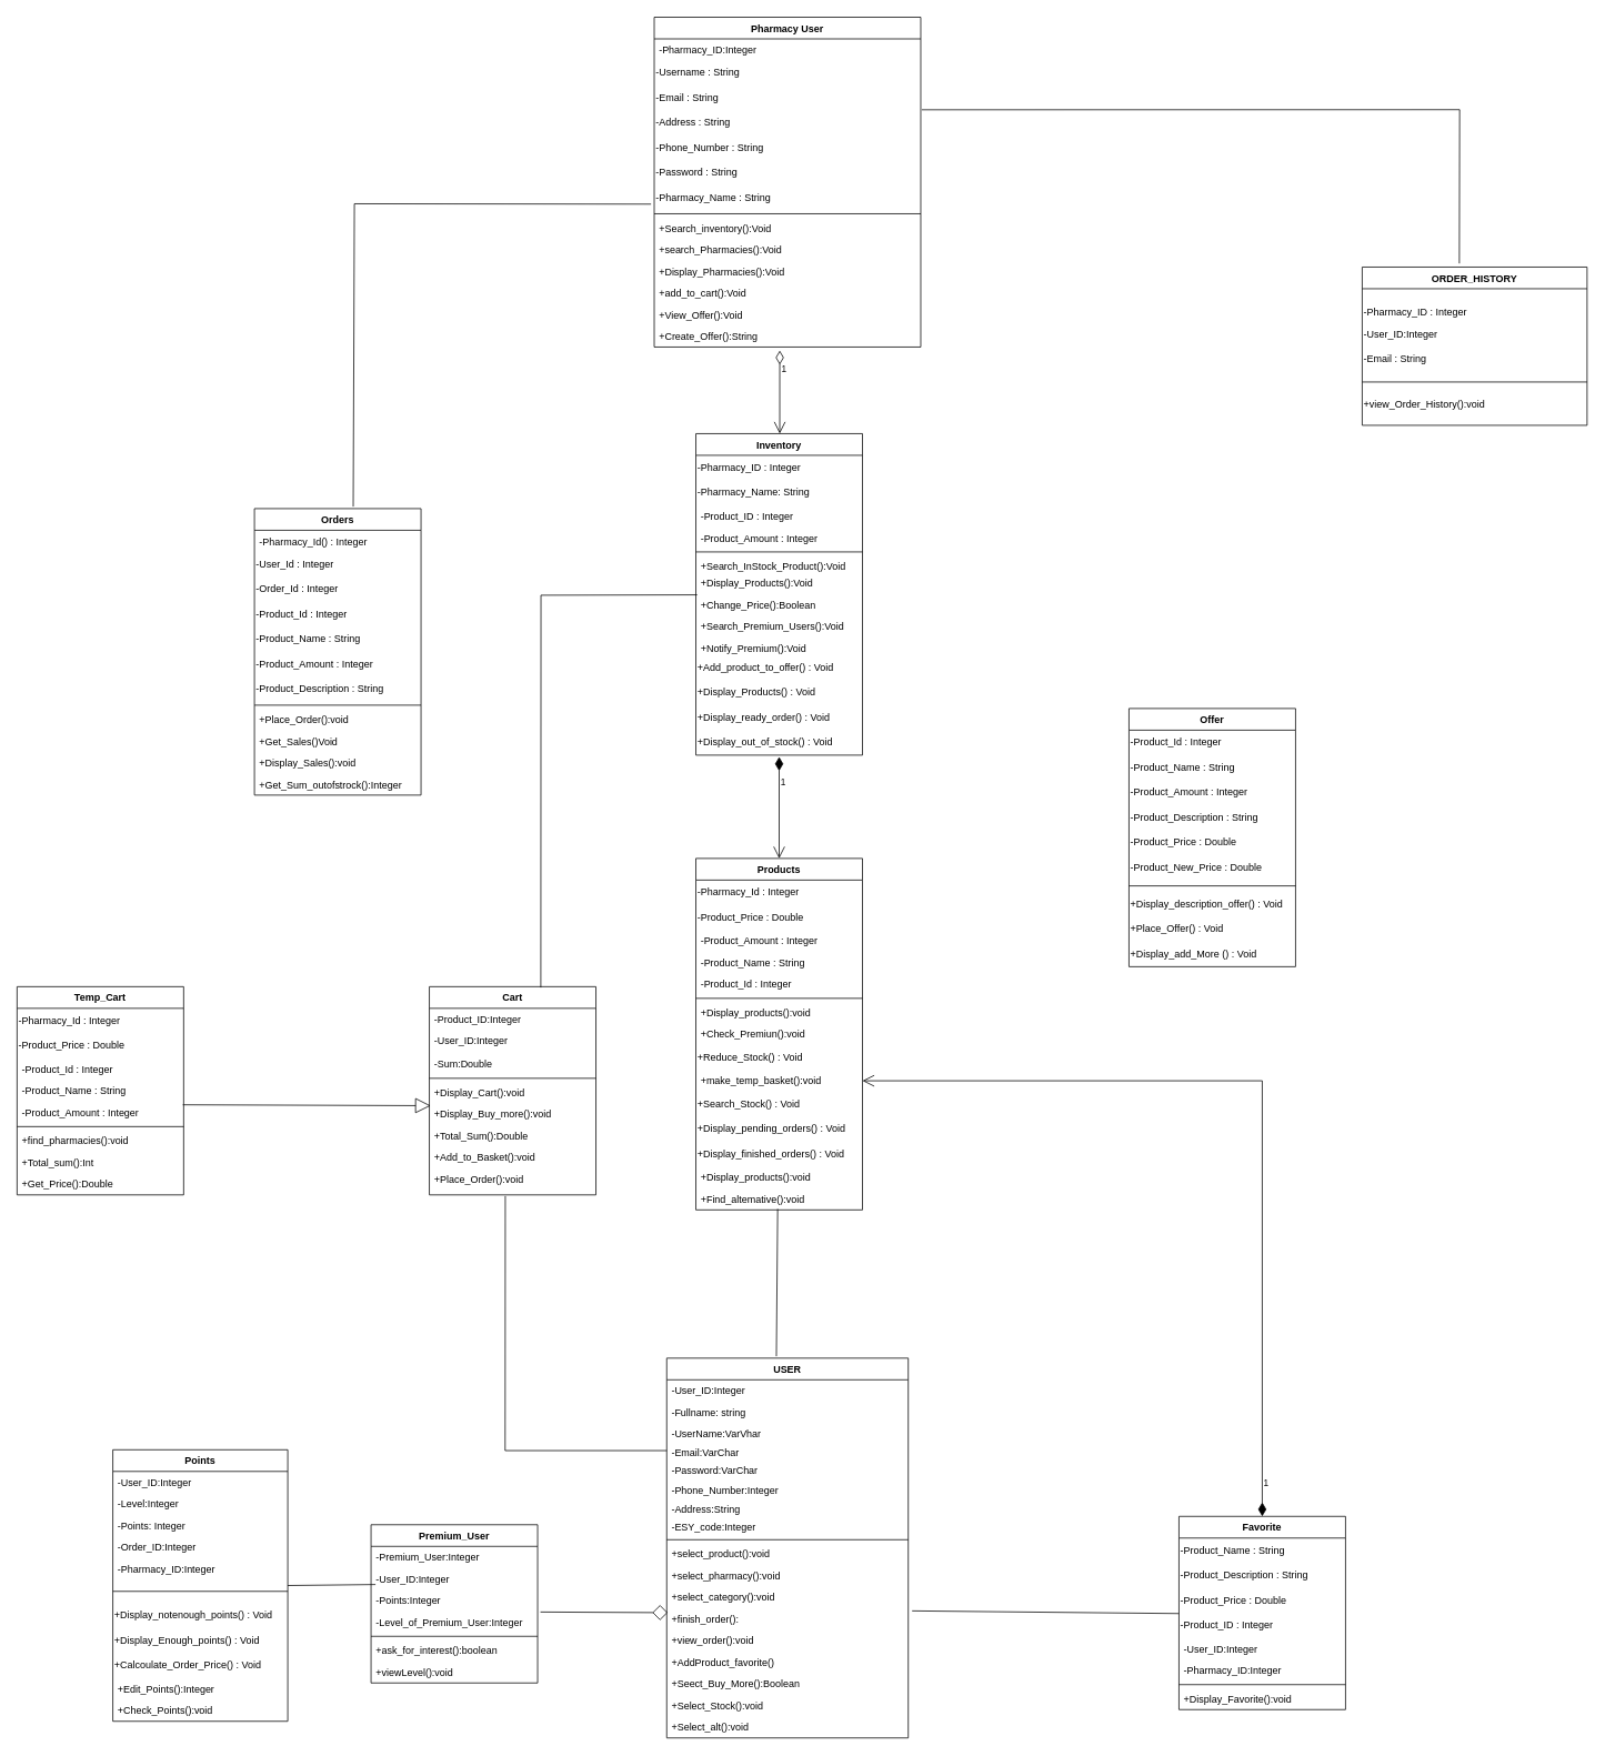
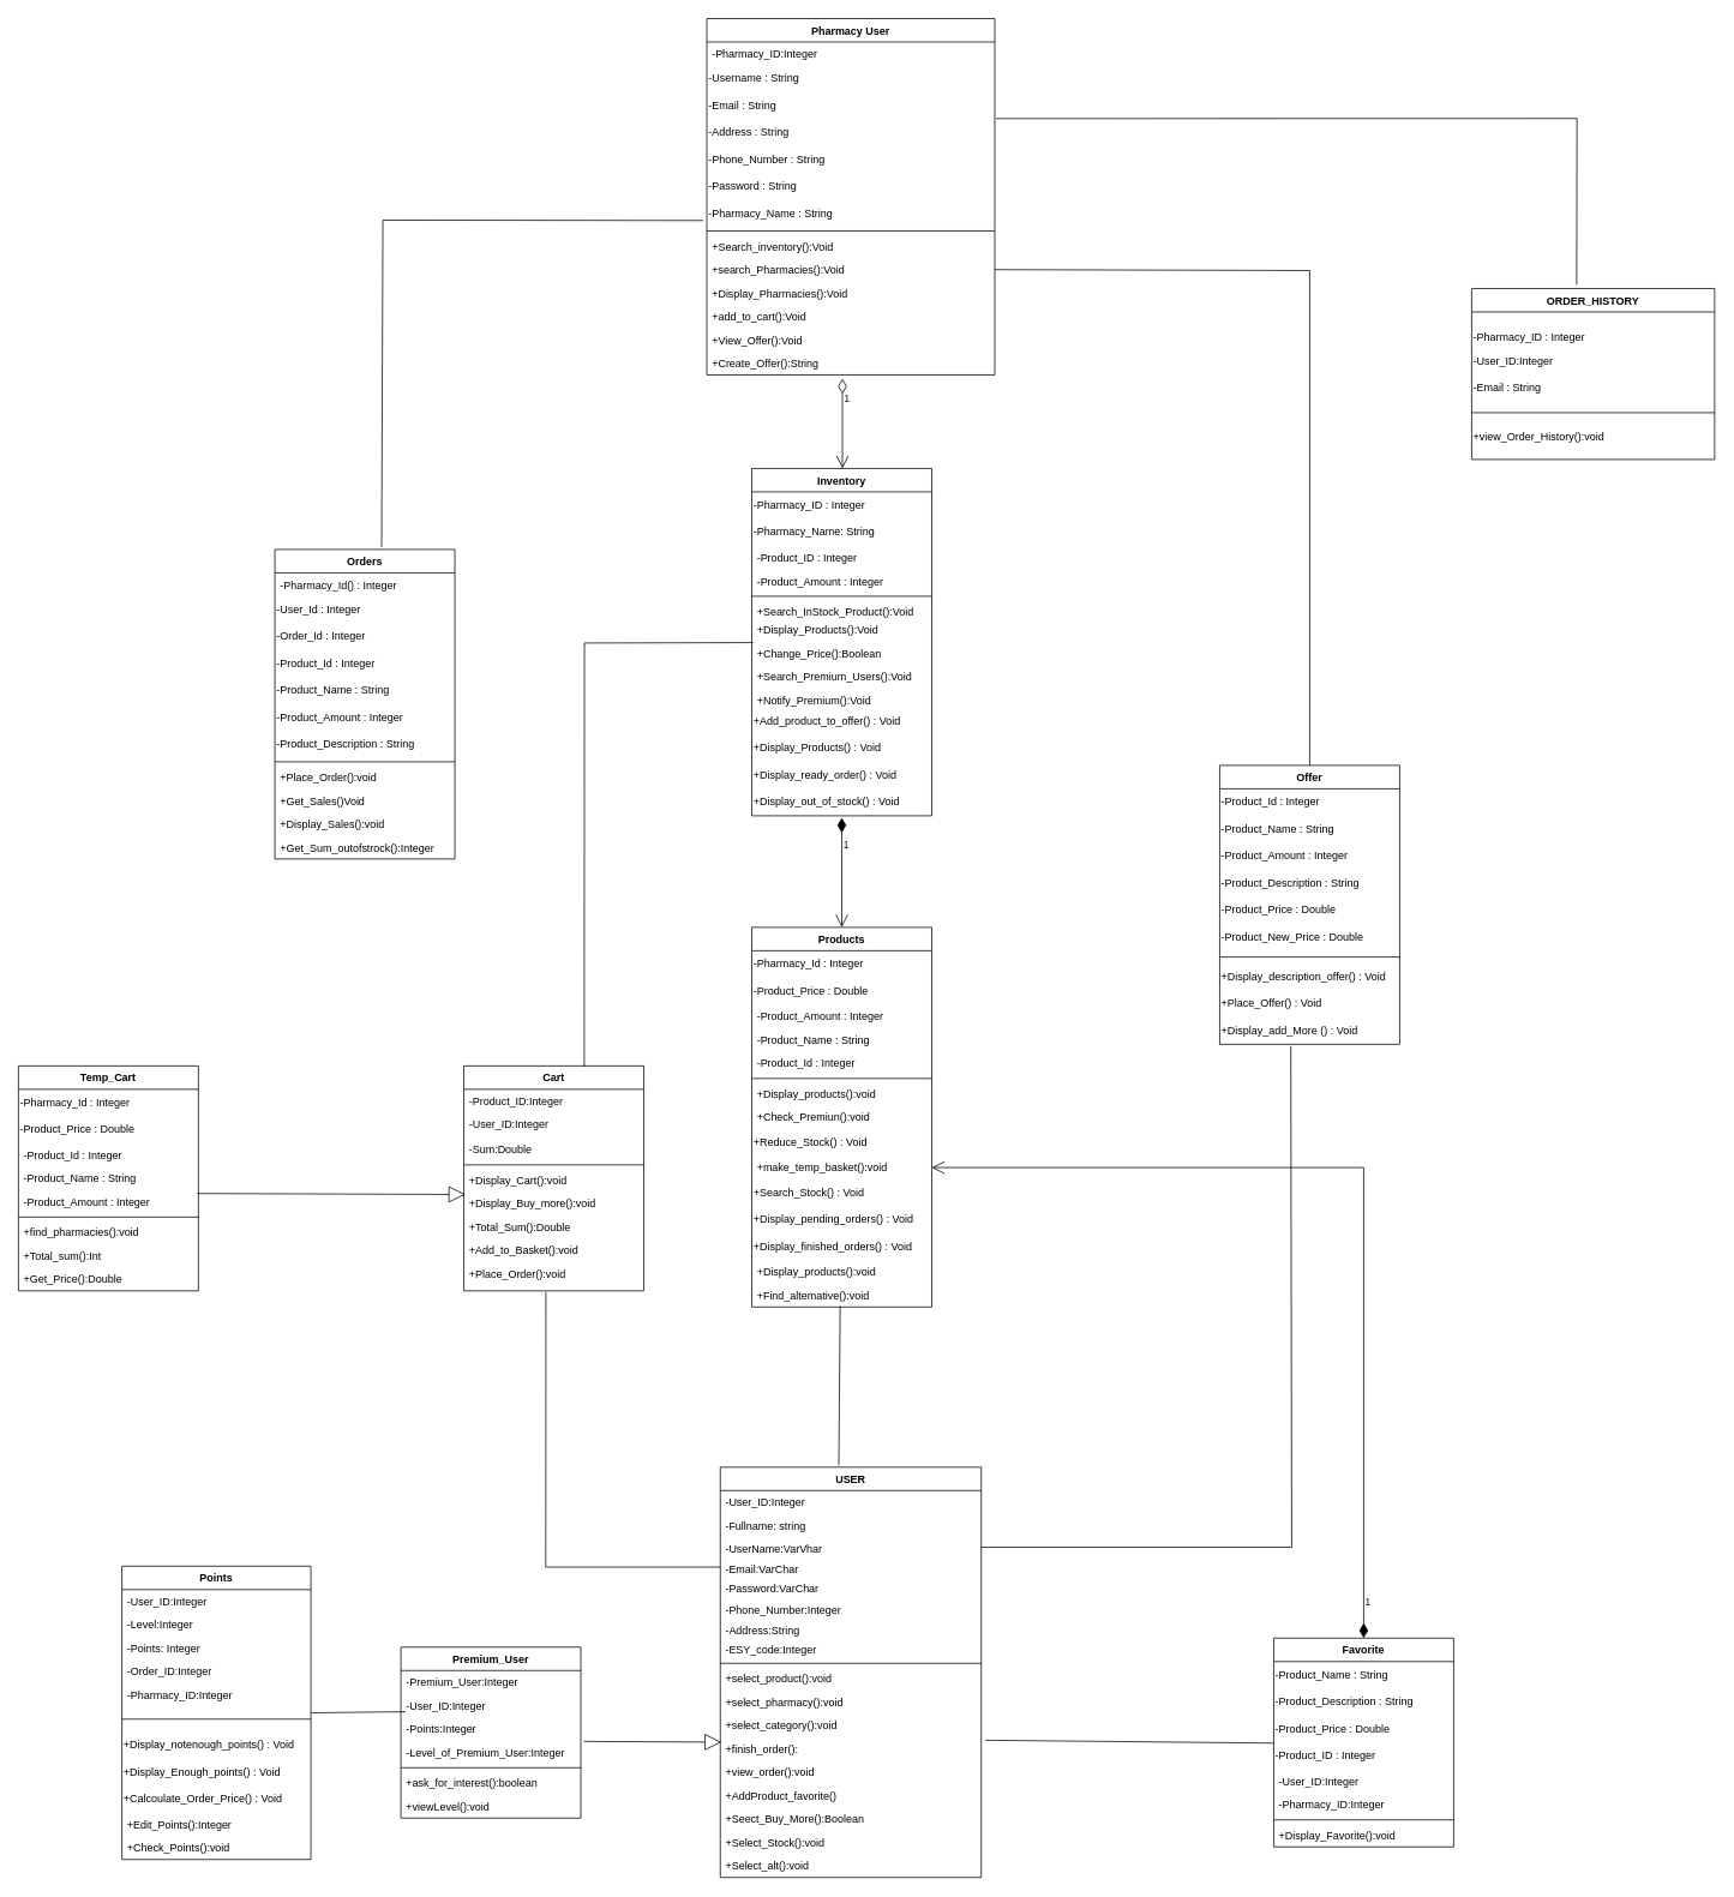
+ <mxCell id="150" value="" style="endArrow=none;html=1;rounded=0;entryX=0.5;entryY=0;entryDx=0;entryDy=0;exitX=1;exitY=0.5;exitDx=0;exitDy=0;" edge="1" parent="1" source="64" target="117"><mxGeometry width="50" height="50" relative="1" as="geometry"><mxPoint x="1205" y="560" as="sourcePoint" /><mxPoint x="1255" y="510" as="targetPoint" /><Array as="points"><mxPoint x="1455" y="300" /></Array></mxGeometry></mxCell>
+ <mxCell id="148" value="" style="endArrow=none;html=1;rounded=0;entryX=0.395;entryY=1.067;entryDx=0;entryDy=0;entryPerimeter=0;exitX=1;exitY=0.5;exitDx=0;exitDy=0;" edge="1" parent="1" source="5" target="127"><mxGeometry width="50" height="50" relative="1" as="geometry"><mxPoint x="1385" y="1800" as="sourcePoint" /><mxPoint x="1435" y="1750" as="targetPoint" /><Array as="points"><mxPoint x="1435" y="1719" /></Array></mxGeometry></mxCell>
- <mxCell id="146" value="" style="endArrow=diamond;endSize=16;endFill=0;html=1;rounded=0;entryX=0.004;entryY=0.215;entryDx=0;entryDy=0;entryPerimeter=0;exitX=1.017;exitY=0.031;exitDx=0;exitDy=0;exitPerimeter=0;" edge="1" parent="1" source="50" target="15"><mxGeometry x="0.125" y="65" width="160" relative="1" as="geometry"><mxPoint x="625" y="1935" as="sourcePoint" /><mxPoint x="785" y="1935" as="targetPoint" /><mxPoint as="offset" /></mxGeometry></mxCell>
+ <mxCell id="146" value="" style="endArrow=block;endSize=16;endFill=0;html=1;rounded=0;entryX=0.004;entryY=0.215;entryDx=0;entryDy=0;entryPerimeter=0;exitX=1.017;exitY=0.031;exitDx=0;exitDy=0;exitPerimeter=0;" edge="1" parent="1" source="50" target="15"><mxGeometry x="0.125" y="65" width="160" relative="1" as="geometry"><mxPoint x="625" y="1935" as="sourcePoint" /><mxPoint x="785" y="1935" as="targetPoint" /><mxPoint as="offset" /></mxGeometry></mxCell>
